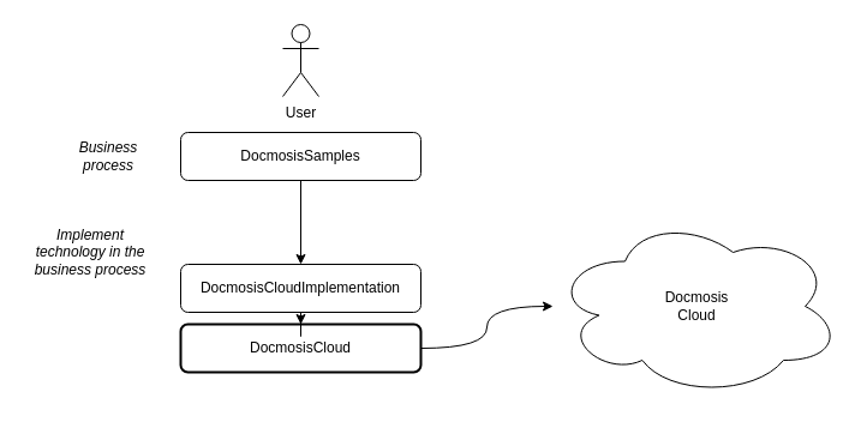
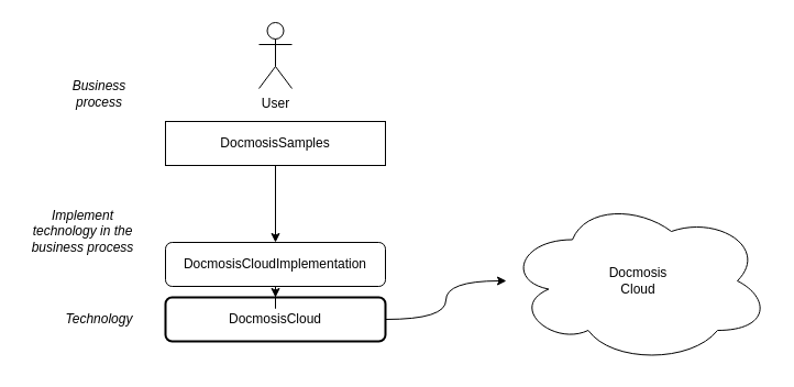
- <mxCell id="10" value="Business process" style="text;html=1;strokeColor=none;fillColor=none;align=center;verticalAlign=middle;whiteSpace=wrap;rounded=0;fontStyle=2" vertex="1" parent="1"><mxGeometry x="70" y="120" width="40" height="20" as="geometry" /></mxCell>
+ <mxCell id="10" value="Business process" style="text;html=1;strokeColor=none;fillColor=none;align=center;verticalAlign=middle;whiteSpace=wrap;rounded=0;fontStyle=2" vertex="1" parent="1"><mxGeometry x="70" y="75" width="40" height="20" as="geometry" /></mxCell>
- <mxCell id="6" value="DocmosisSamples" style="rounded=1;whiteSpace=wrap;html=1;" vertex="1" parent="1"><mxGeometry x="150" y="110" width="200" height="40" as="geometry" /></mxCell>
+ <mxCell id="6" value="DocmosisSamples" style="whiteSpace=wrap;html=1;rounded=0;" vertex="1" parent="1"><mxGeometry x="150" y="110" width="200" height="40" as="geometry" /></mxCell>
+ <mxCell id="11" value="Technology" style="text;html=1;strokeColor=none;fillColor=none;align=center;verticalAlign=middle;whiteSpace=wrap;rounded=0;fontStyle=2" vertex="1" parent="1"><mxGeometry x="70" y="280" width="40" height="20" as="geometry" /></mxCell>
